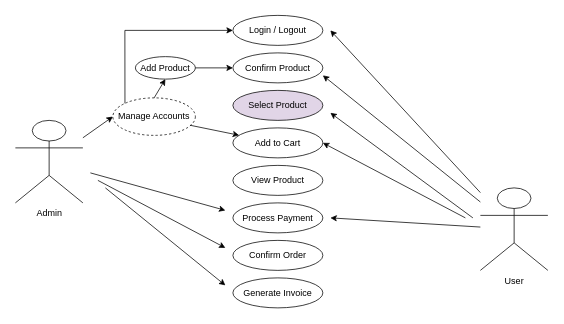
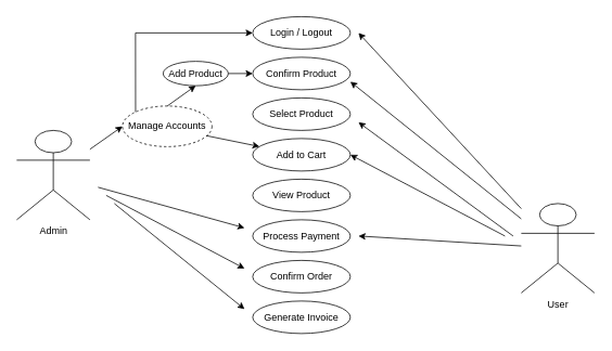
- <mxCell id="22" value="Add Product" style="ellipse;whiteSpace=wrap;html=1;" vertex="1" parent="1"><mxGeometry x="180" y="75" width="80" height="30" as="geometry" /></mxCell>
+ <mxCell id="22" value="Add Product" style="ellipse;whiteSpace=wrap;html=1;" vertex="1" parent="1"><mxGeometry x="200" y="75" width="80" height="30" as="geometry" /></mxCell>
- <mxCell id="5" value="Select Product" style="ellipse;whiteSpace=wrap;html=1;labelBackgroundColor=none;fillColor=#e1d5e7;" vertex="1" parent="1"><mxGeometry x="310" y="120" width="120" height="40" as="geometry" /></mxCell>
+ <mxCell id="5" value="Select Product" style="ellipse;whiteSpace=wrap;html=1;labelBackgroundColor=none;" vertex="1" parent="1"><mxGeometry x="310" y="120" width="120" height="40" as="geometry" /></mxCell>
